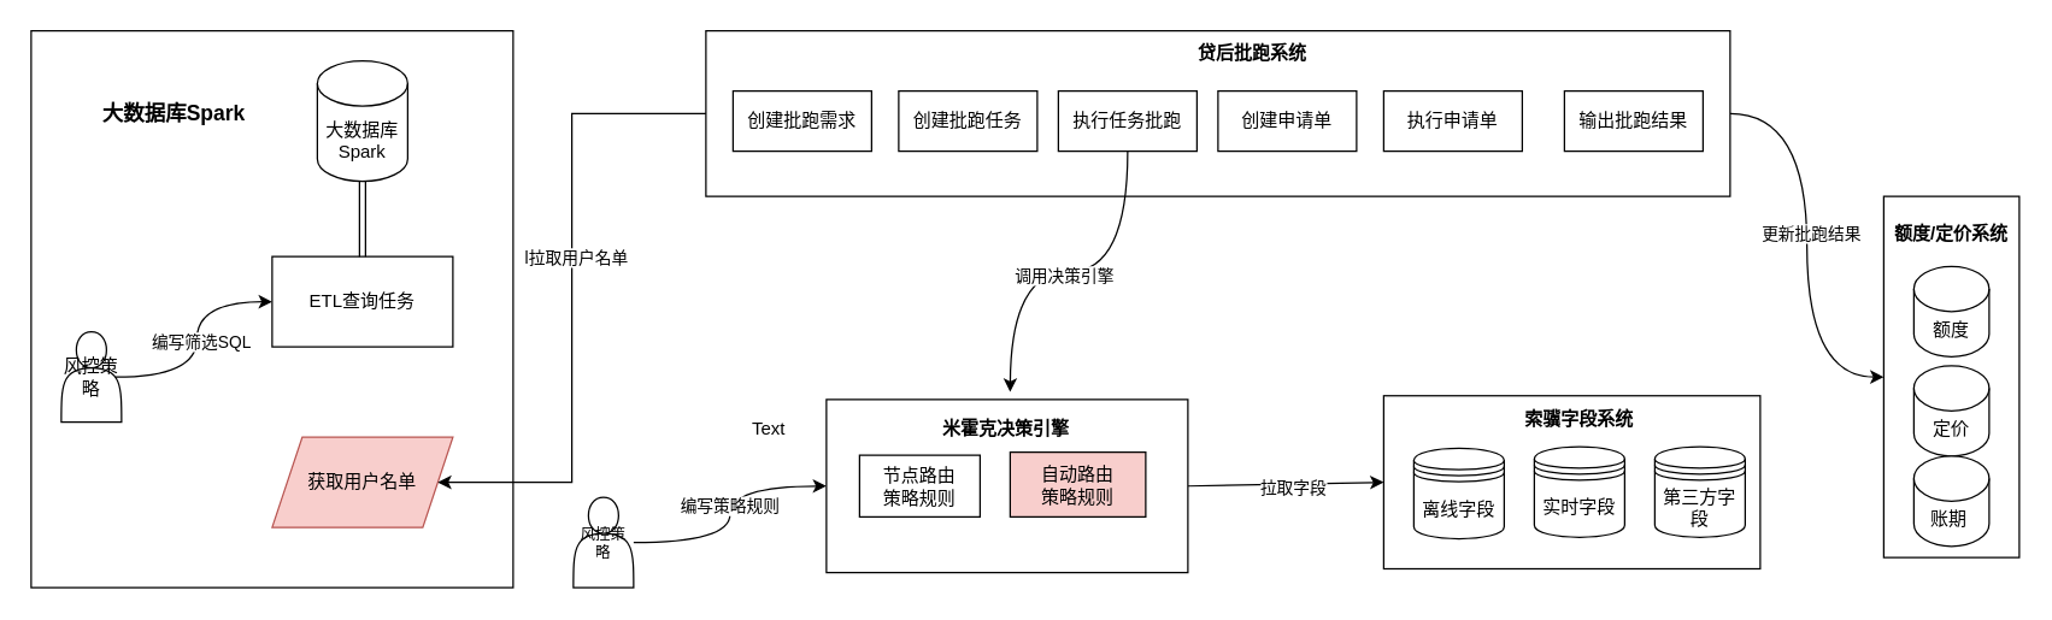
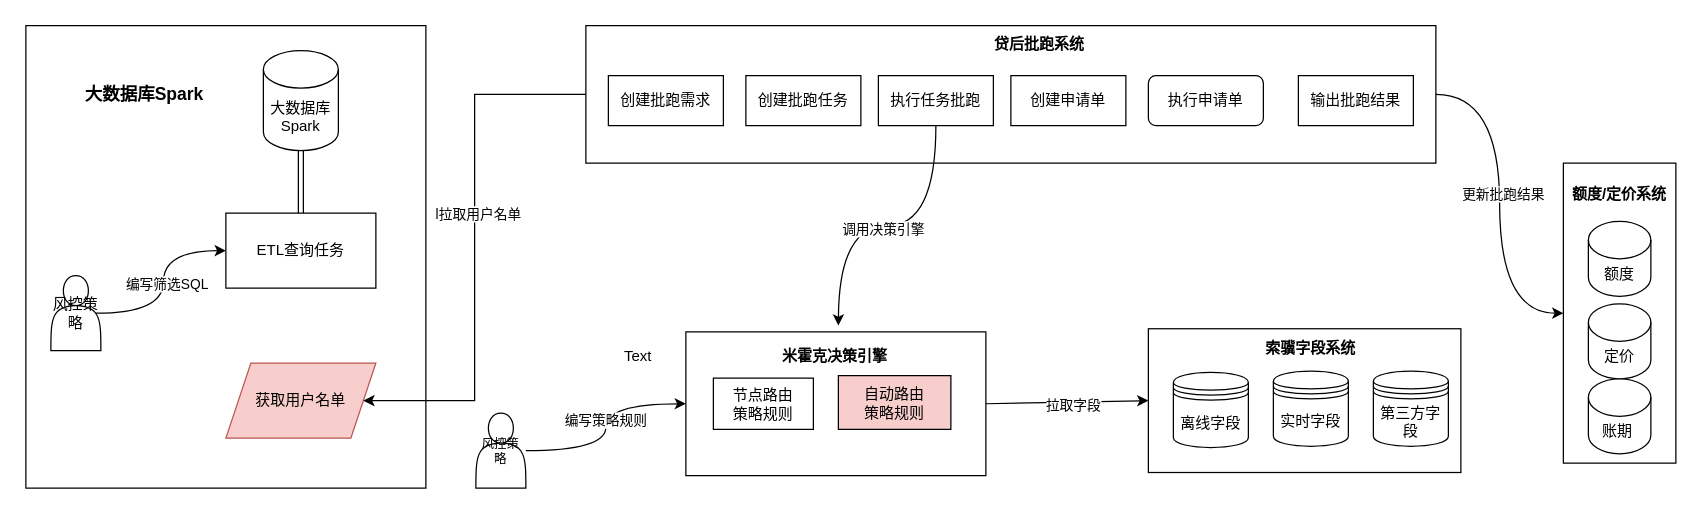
- <mxCell id="26" value="执行申请单" style="rounded=0;whiteSpace=wrap;html=1;" parent="1" vertex="1"><mxGeometry x="918" y="60" width="92" height="40" as="geometry" /></mxCell>
+ <mxCell id="26" value="执行申请单" style="whiteSpace=wrap;html=1;rounded=1;" parent="1" vertex="1"><mxGeometry x="918" y="60" width="92" height="40" as="geometry" /></mxCell>
